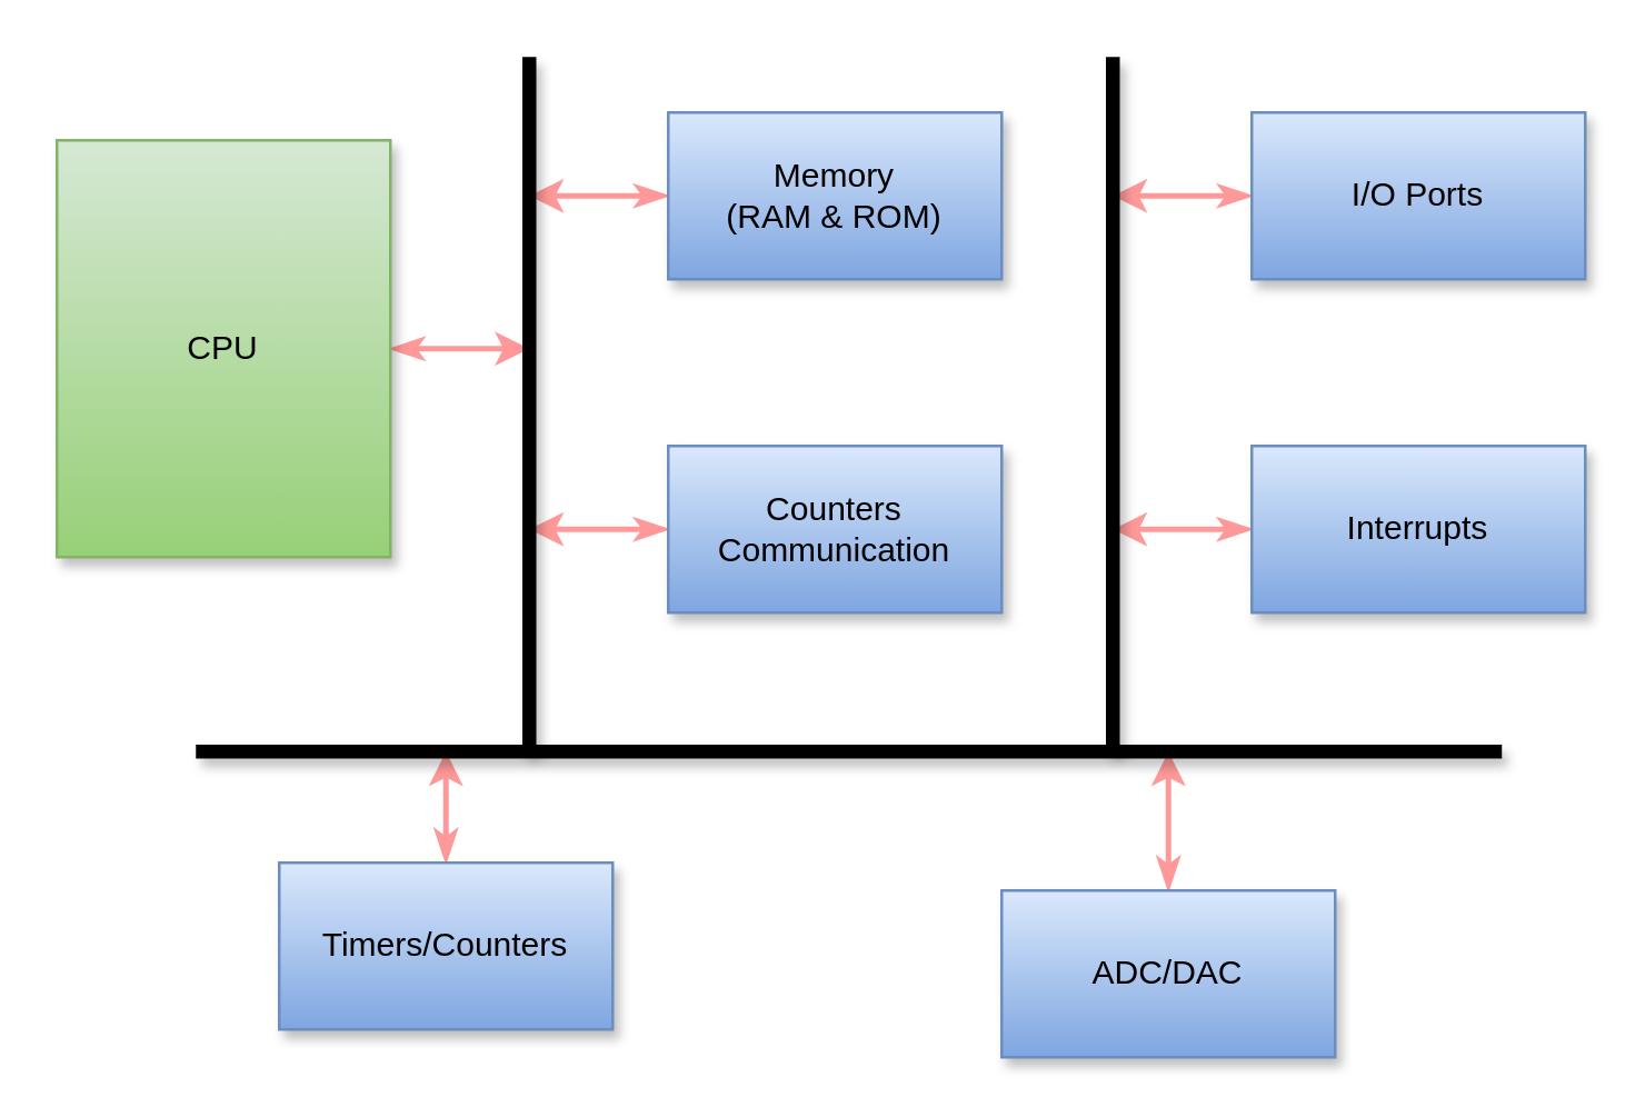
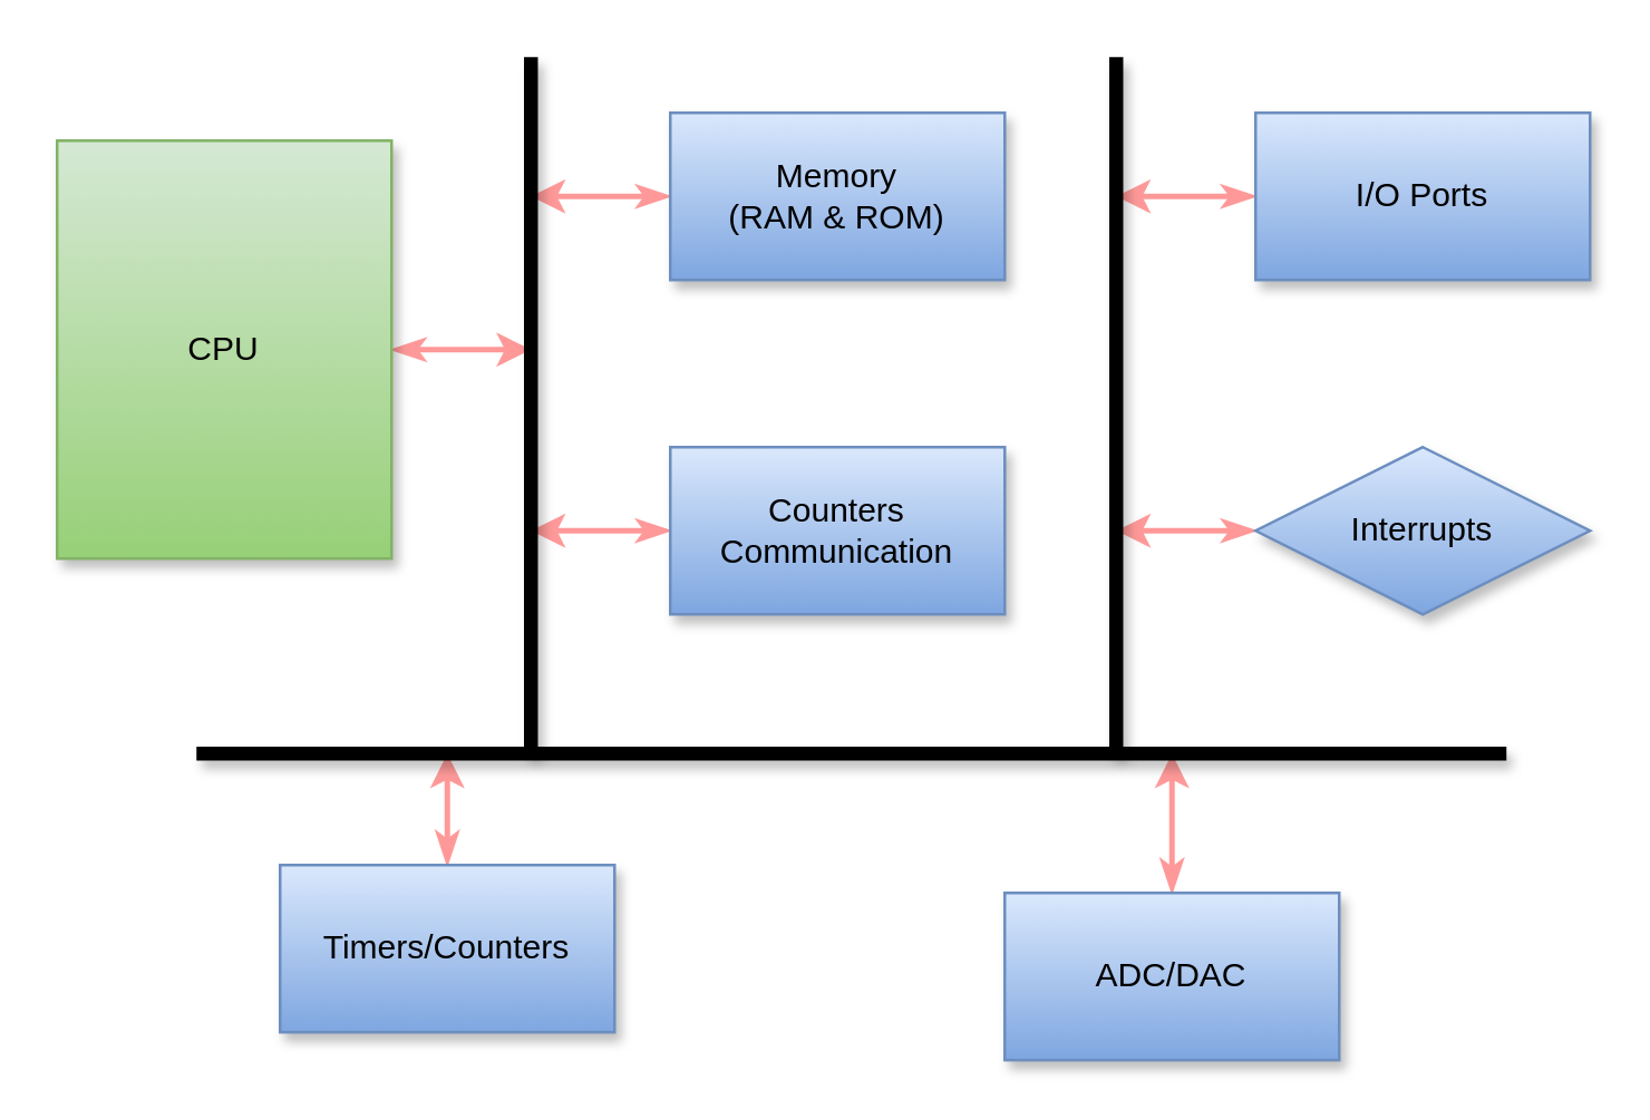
- <mxCell id="9" value="Interrupts" style="rounded=0;whiteSpace=wrap;html=1;fillColor=#dae8fc;gradientColor=#7ea6e0;strokeColor=#6c8ebf;shadow=1;" vertex="1" parent="1"><mxGeometry x="450" y="160" width="120" height="60" as="geometry" /></mxCell>
+ <mxCell id="9" value="Interrupts" style="rhombus;whiteSpace=wrap;html=1;fillColor=#dae8fc;gradientColor=#7ea6e0;strokeColor=#6c8ebf;shadow=1;" vertex="1" parent="1"><mxGeometry x="450" y="160" width="120" height="60" as="geometry" /></mxCell>
